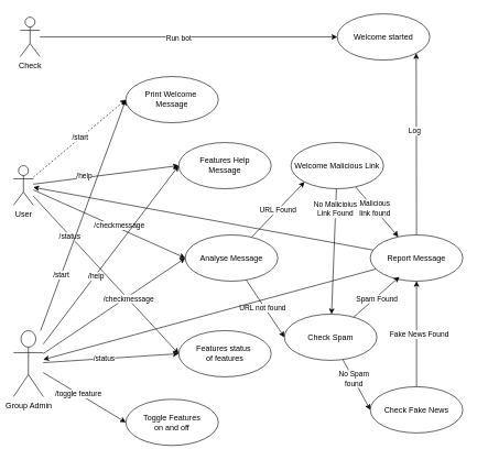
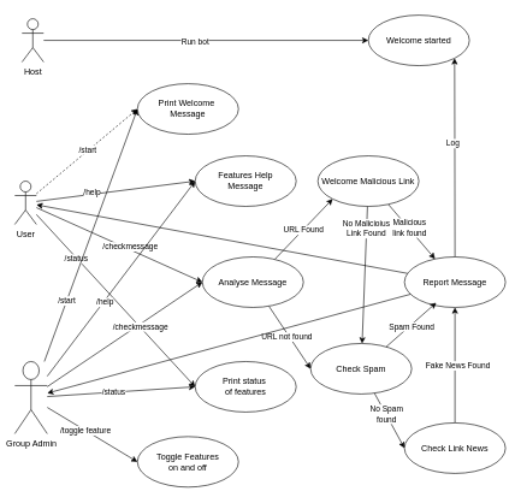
- <mxCell id="24" value="Check" style="shape=umlActor;verticalLabelPosition=bottom;verticalAlign=top;html=1;outlineConnect=0;" vertex="1" parent="1"><mxGeometry x="30" y="25" width="30" height="60" as="geometry" /></mxCell>
+ <mxCell id="24" value="Host" style="shape=umlActor;verticalLabelPosition=bottom;verticalAlign=top;html=1;outlineConnect=0;" vertex="1" parent="1"><mxGeometry x="30" y="25" width="30" height="60" as="geometry" /></mxCell>
- <mxCell id="29" value="&lt;div&gt;Features status&amp;nbsp;&lt;/div&gt;&lt;div&gt;of features&lt;/div&gt;" style="ellipse;whiteSpace=wrap;html=1;" vertex="1" parent="1"><mxGeometry x="270" y="500" width="140" height="70" as="geometry" /></mxCell>
+ <mxCell id="29" value="&lt;div&gt;Print status&amp;nbsp;&lt;/div&gt;&lt;div&gt;of features&lt;/div&gt;" style="ellipse;whiteSpace=wrap;html=1;" vertex="1" parent="1"><mxGeometry x="270" y="500" width="140" height="70" as="geometry" /></mxCell>
- <mxCell id="55" value="Check Fake News" style="ellipse;whiteSpace=wrap;html=1;" vertex="1" parent="1"><mxGeometry x="560" y="585" width="140" height="70" as="geometry" /></mxCell>
+ <mxCell id="55" value="Check Link News" style="ellipse;whiteSpace=wrap;html=1;" vertex="1" parent="1"><mxGeometry x="560" y="585" width="140" height="70" as="geometry" /></mxCell>
